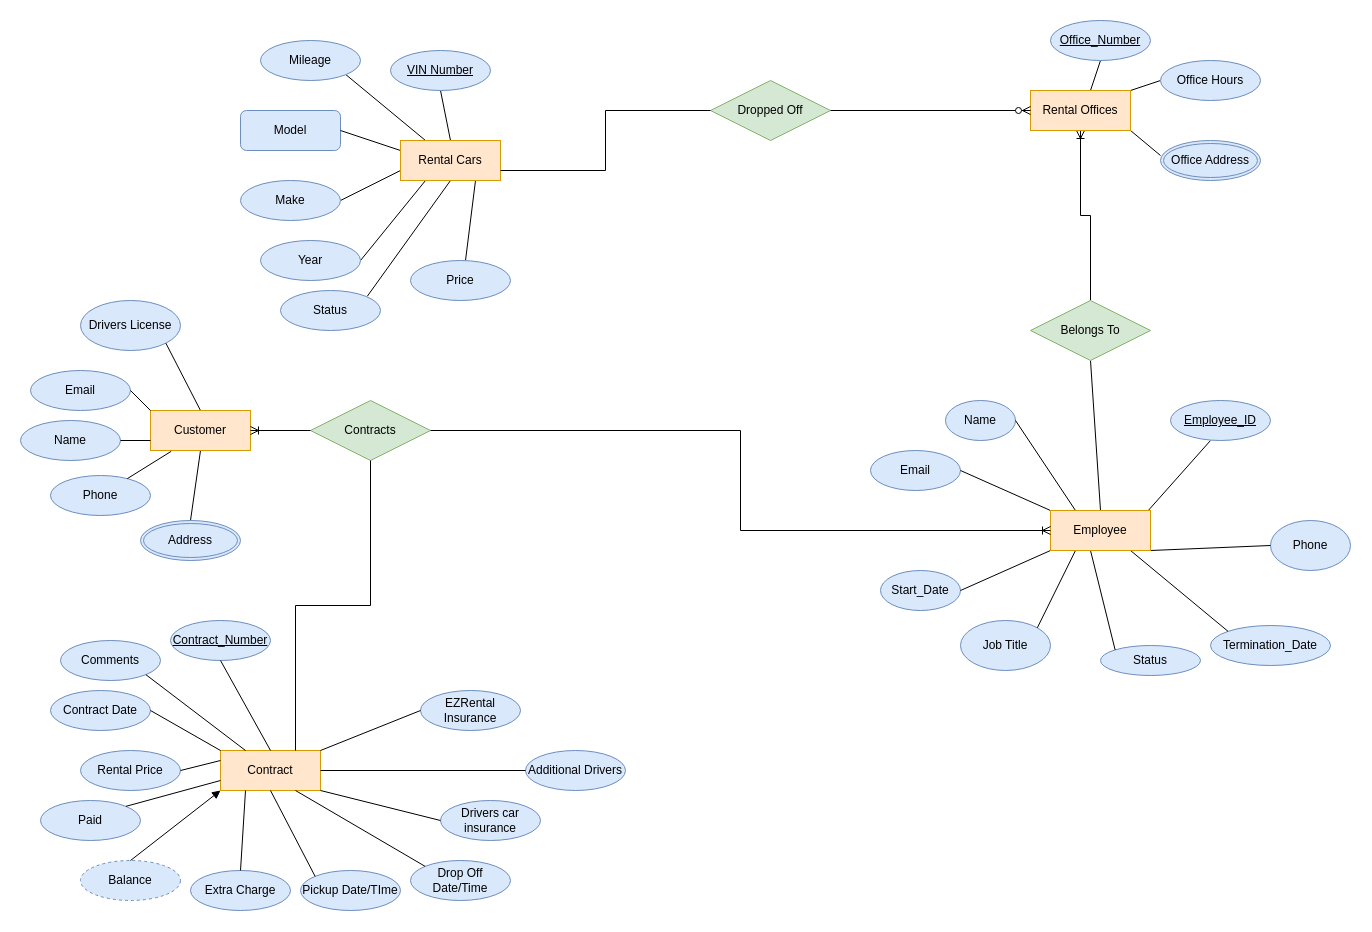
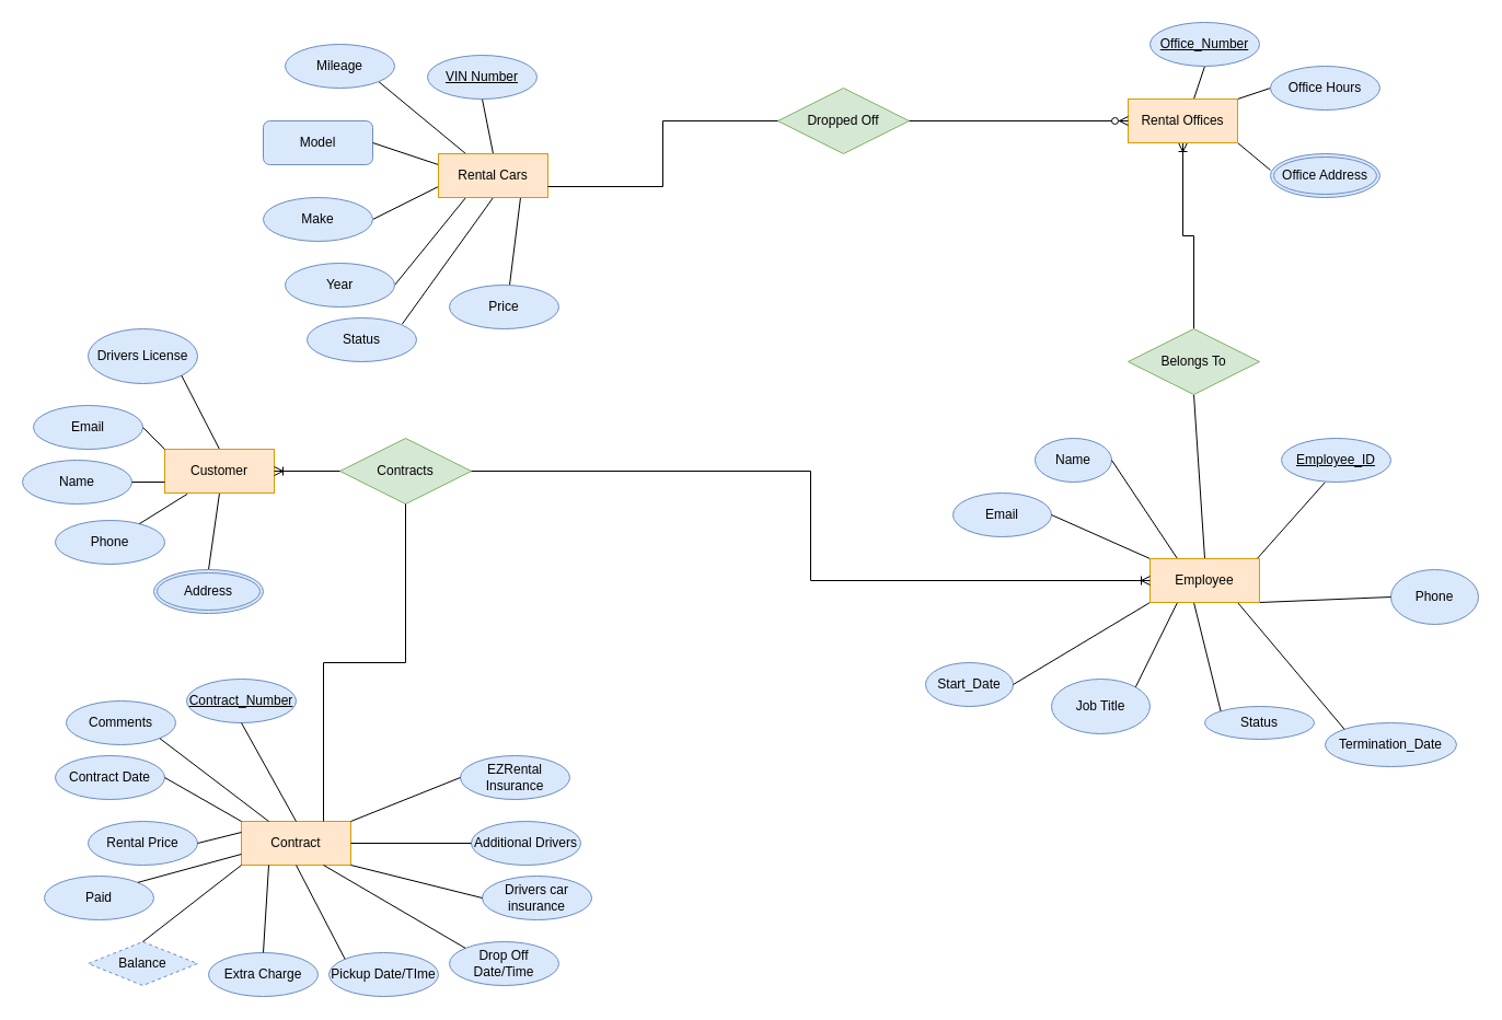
- <mxCell id="17" value="Start_Date" style="ellipse;whiteSpace=wrap;html=1;fillColor=#dae8fc;strokeColor=#6c8ebf;" parent="1" vertex="1"><mxGeometry x="880" y="570" width="80" height="40" as="geometry" /></mxCell>
+ <mxCell id="17" value="Start_Date" style="ellipse;whiteSpace=wrap;html=1;fillColor=#dae8fc;strokeColor=#6c8ebf;" parent="1" vertex="1"><mxGeometry x="845" y="605" width="80" height="40" as="geometry" /></mxCell>
- <mxCell id="19" value="Termination_Date" style="ellipse;whiteSpace=wrap;html=1;fillColor=#dae8fc;strokeColor=#6c8ebf;" parent="1" vertex="1"><mxGeometry x="1210" y="625" width="120" height="40" as="geometry" /></mxCell>
+ <mxCell id="19" value="Termination_Date" style="ellipse;whiteSpace=wrap;html=1;fillColor=#dae8fc;strokeColor=#6c8ebf;" parent="1" vertex="1"><mxGeometry x="1210" y="660" width="120" height="40" as="geometry" /></mxCell>
- <mxCell id="65" value="Additional Drivers" style="ellipse;whiteSpace=wrap;html=1;align=center;fillColor=#dae8fc;strokeColor=#6c8ebf;" vertex="1" parent="1"><mxGeometry x="525" y="750" width="100" height="40" as="geometry" /></mxCell>
+ <mxCell id="65" value="Additional Drivers" style="ellipse;whiteSpace=wrap;html=1;align=center;fillColor=#dae8fc;strokeColor=#6c8ebf;" vertex="1" parent="1"><mxGeometry x="430" y="750" width="100" height="40" as="geometry" /></mxCell>
- <mxCell id="73" value="" style="endArrow=block;html=1;rounded=0;exitX=0.5;exitY=0;exitDx=0;exitDy=0;entryX=0;entryY=1;entryDx=0;entryDy=0;" edge="1" parent="1" source="67" target="55"><mxGeometry relative="1" as="geometry"><mxPoint x="210" y="840" as="sourcePoint" /><mxPoint x="370" y="840" as="targetPoint" /></mxGeometry></mxCell>
+ <mxCell id="73" value="" style="endArrow=none;html=1;rounded=0;exitX=0.5;exitY=0;exitDx=0;exitDy=0;entryX=0;entryY=1;entryDx=0;entryDy=0;" edge="1" parent="1" source="67" target="55"><mxGeometry relative="1" as="geometry"><mxPoint x="210" y="840" as="sourcePoint" /><mxPoint x="370" y="840" as="targetPoint" /></mxGeometry></mxCell>
- <mxCell id="67" value="Balance" style="ellipse;whiteSpace=wrap;html=1;align=center;dashed=1;fillColor=#dae8fc;strokeColor=#6c8ebf;" vertex="1" parent="1"><mxGeometry x="80" y="860" width="100" height="40" as="geometry" /></mxCell>
+ <mxCell id="67" value="Balance" style="rhombus;whiteSpace=wrap;html=1;align=center;dashed=1;fillColor=#dae8fc;strokeColor=#6c8ebf;" vertex="1" parent="1"><mxGeometry x="80" y="860" width="100" height="40" as="geometry" /></mxCell>
